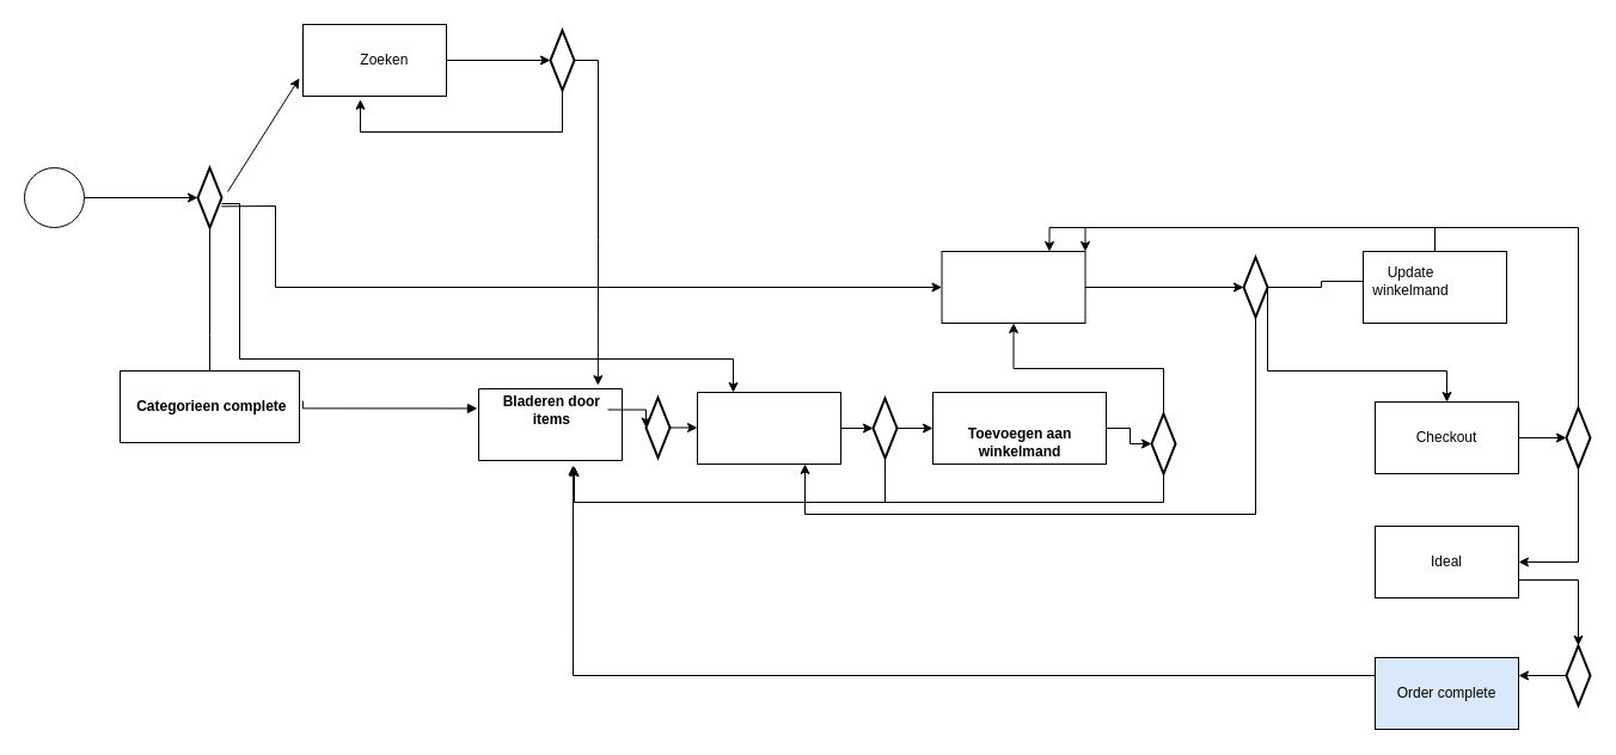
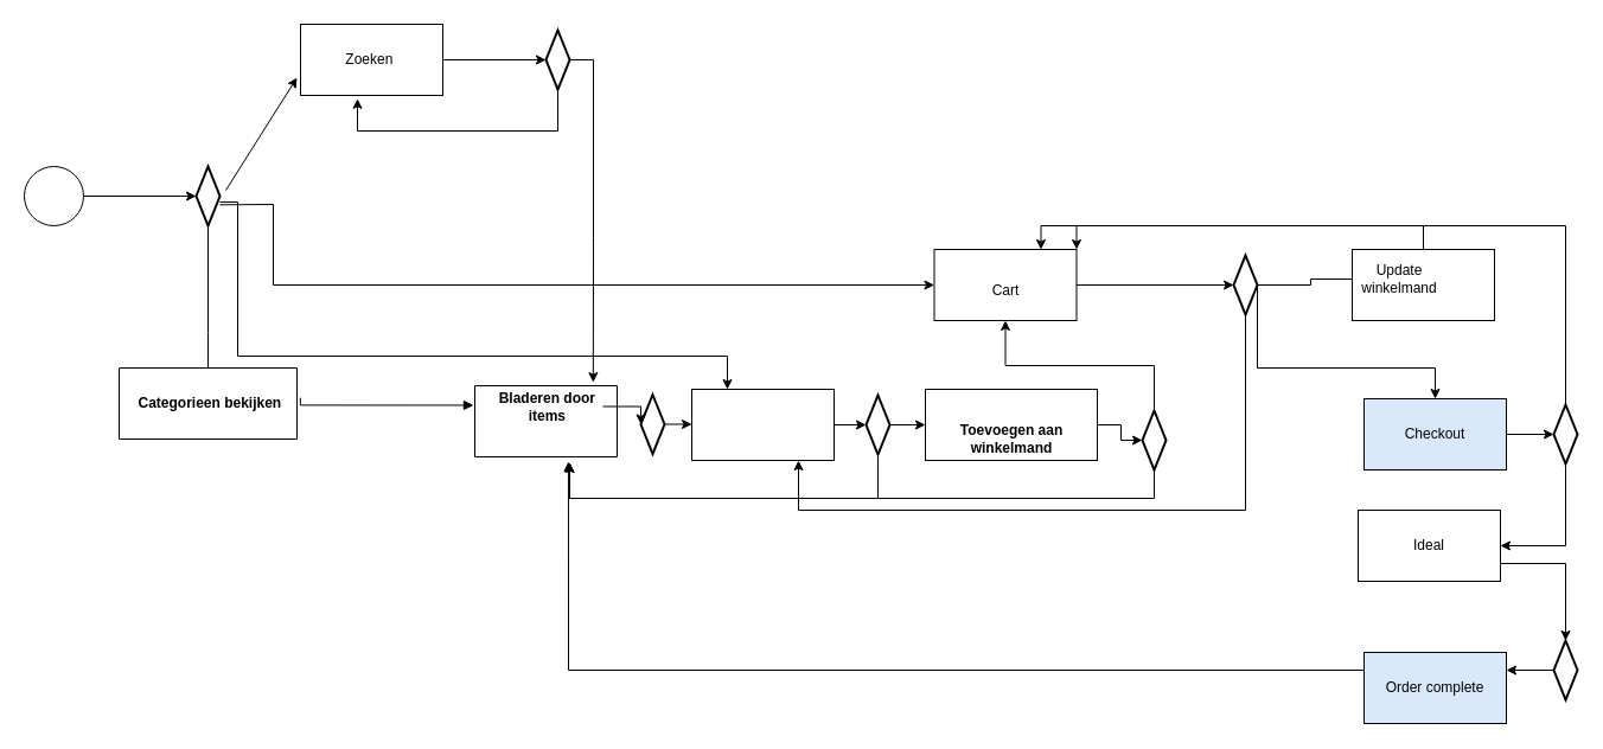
- <mxCell id="15" value="Zoeken&amp;nbsp;" style="text;html=1;strokeColor=none;fillColor=none;align=center;verticalAlign=middle;whiteSpace=wrap;rounded=0;" parent="1" vertex="1"><mxGeometry x="293" y="35" width="60" height="30" as="geometry" /></mxCell>
+ <mxCell id="15" value="Zoeken&amp;nbsp;" style="text;html=1;strokeColor=none;fillColor=none;align=center;verticalAlign=middle;whiteSpace=wrap;rounded=0;" parent="1" vertex="1"><mxGeometry x="283" y="35" width="60" height="30" as="geometry" /></mxCell>
+ <mxCell id="18" value="Cart" style="text;html=1;strokeColor=none;fillColor=none;align=center;verticalAlign=middle;whiteSpace=wrap;rounded=0;" parent="1" vertex="1"><mxGeometry x="817.5" y="230" width="60" height="30" as="geometry" /></mxCell>
- <mxCell id="8" value="&lt;b&gt;Categorieen complete&amp;nbsp;&lt;/b&gt;" style="text;html=1;align=center;verticalAlign=middle;resizable=0;points=[];autosize=1;strokeColor=none;fillColor=none;" parent="1" vertex="1"><mxGeometry x="103" y="325" width="150" height="30" as="geometry" /></mxCell>
+ <mxCell id="8" value="&lt;b&gt;Categorieen bekijken&amp;nbsp;&lt;/b&gt;" style="text;html=1;align=center;verticalAlign=middle;resizable=0;points=[];autosize=1;strokeColor=none;fillColor=none;" parent="1" vertex="1"><mxGeometry x="103" y="325" width="150" height="30" as="geometry" /></mxCell>
- <mxCell id="45" value="Checkout" style="rounded=0;whiteSpace=wrap;html=1;" vertex="1" parent="1"><mxGeometry x="1150" y="336" width="120" height="60" as="geometry" /></mxCell>
+ <mxCell id="45" value="Checkout" style="rounded=0;whiteSpace=wrap;html=1;fillColor=#dae8fc;" vertex="1" parent="1"><mxGeometry x="1150" y="336" width="120" height="60" as="geometry" /></mxCell>
- <mxCell id="46" value="Ideal" style="rounded=0;whiteSpace=wrap;html=1;" vertex="1" parent="1"><mxGeometry x="1150" y="440" width="120" height="60" as="geometry" /></mxCell>
+ <mxCell id="46" value="Ideal" style="rounded=0;whiteSpace=wrap;html=1;" vertex="1" parent="1"><mxGeometry x="1145" y="430" width="120" height="60" as="geometry" /></mxCell>
